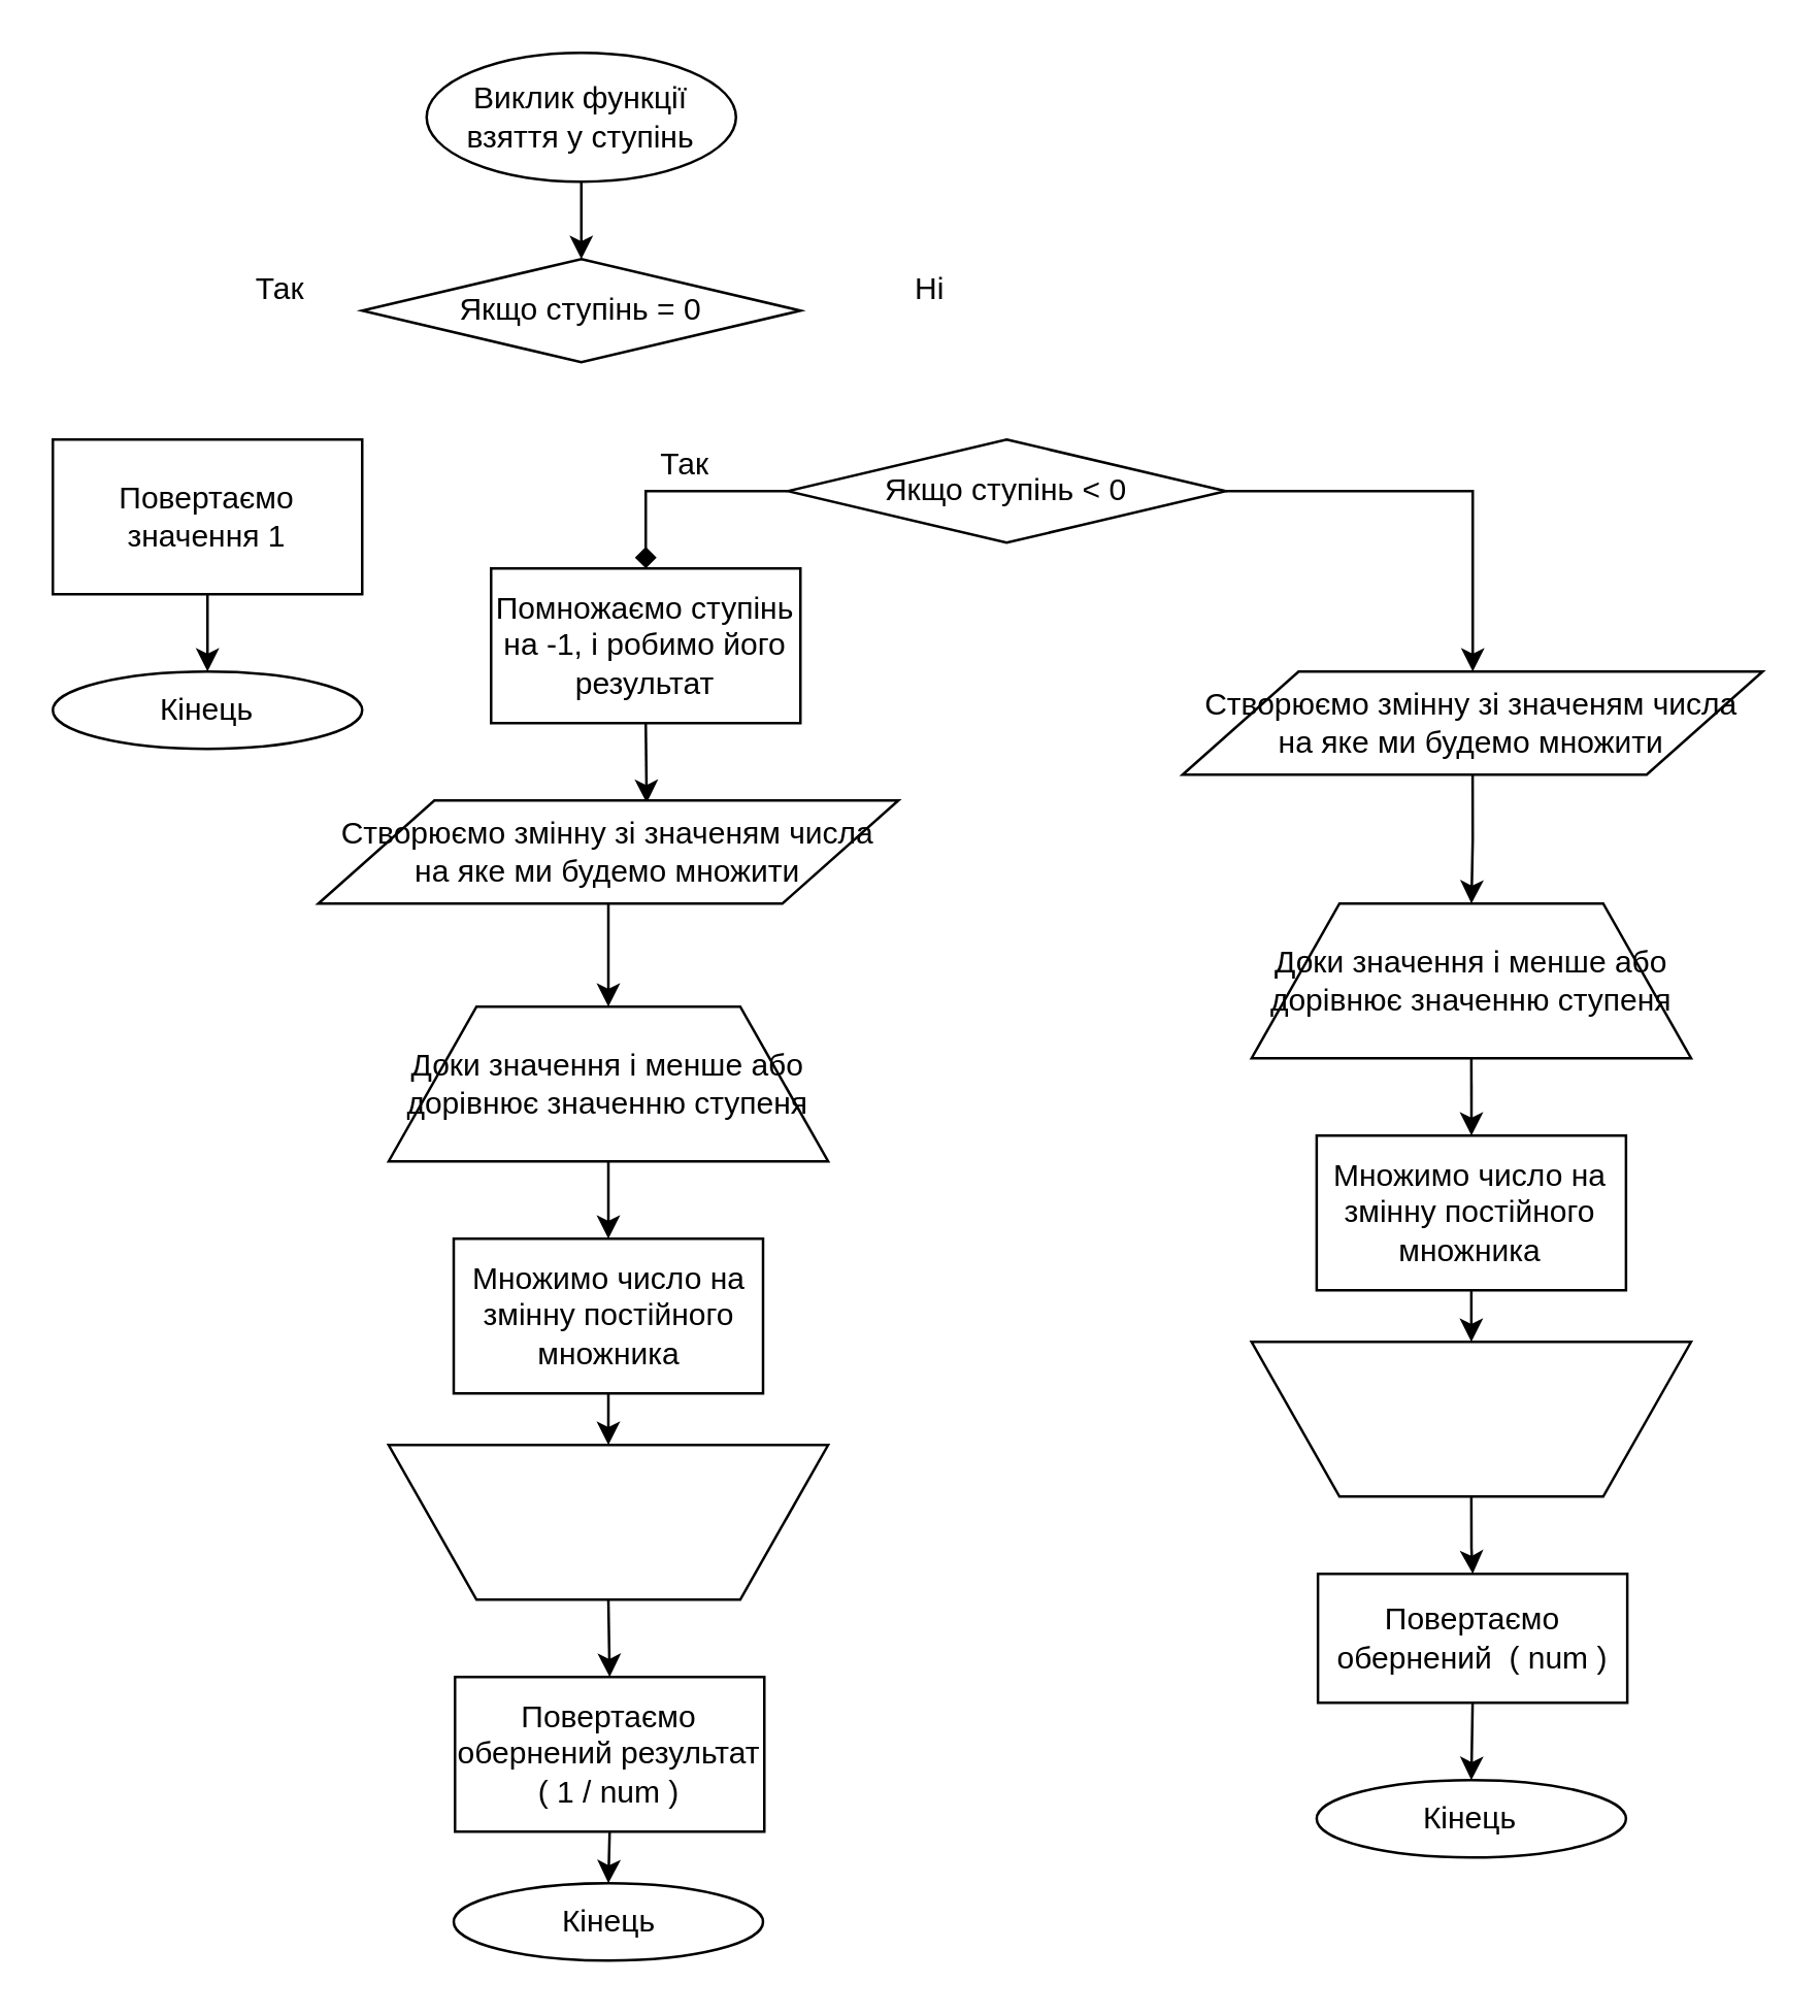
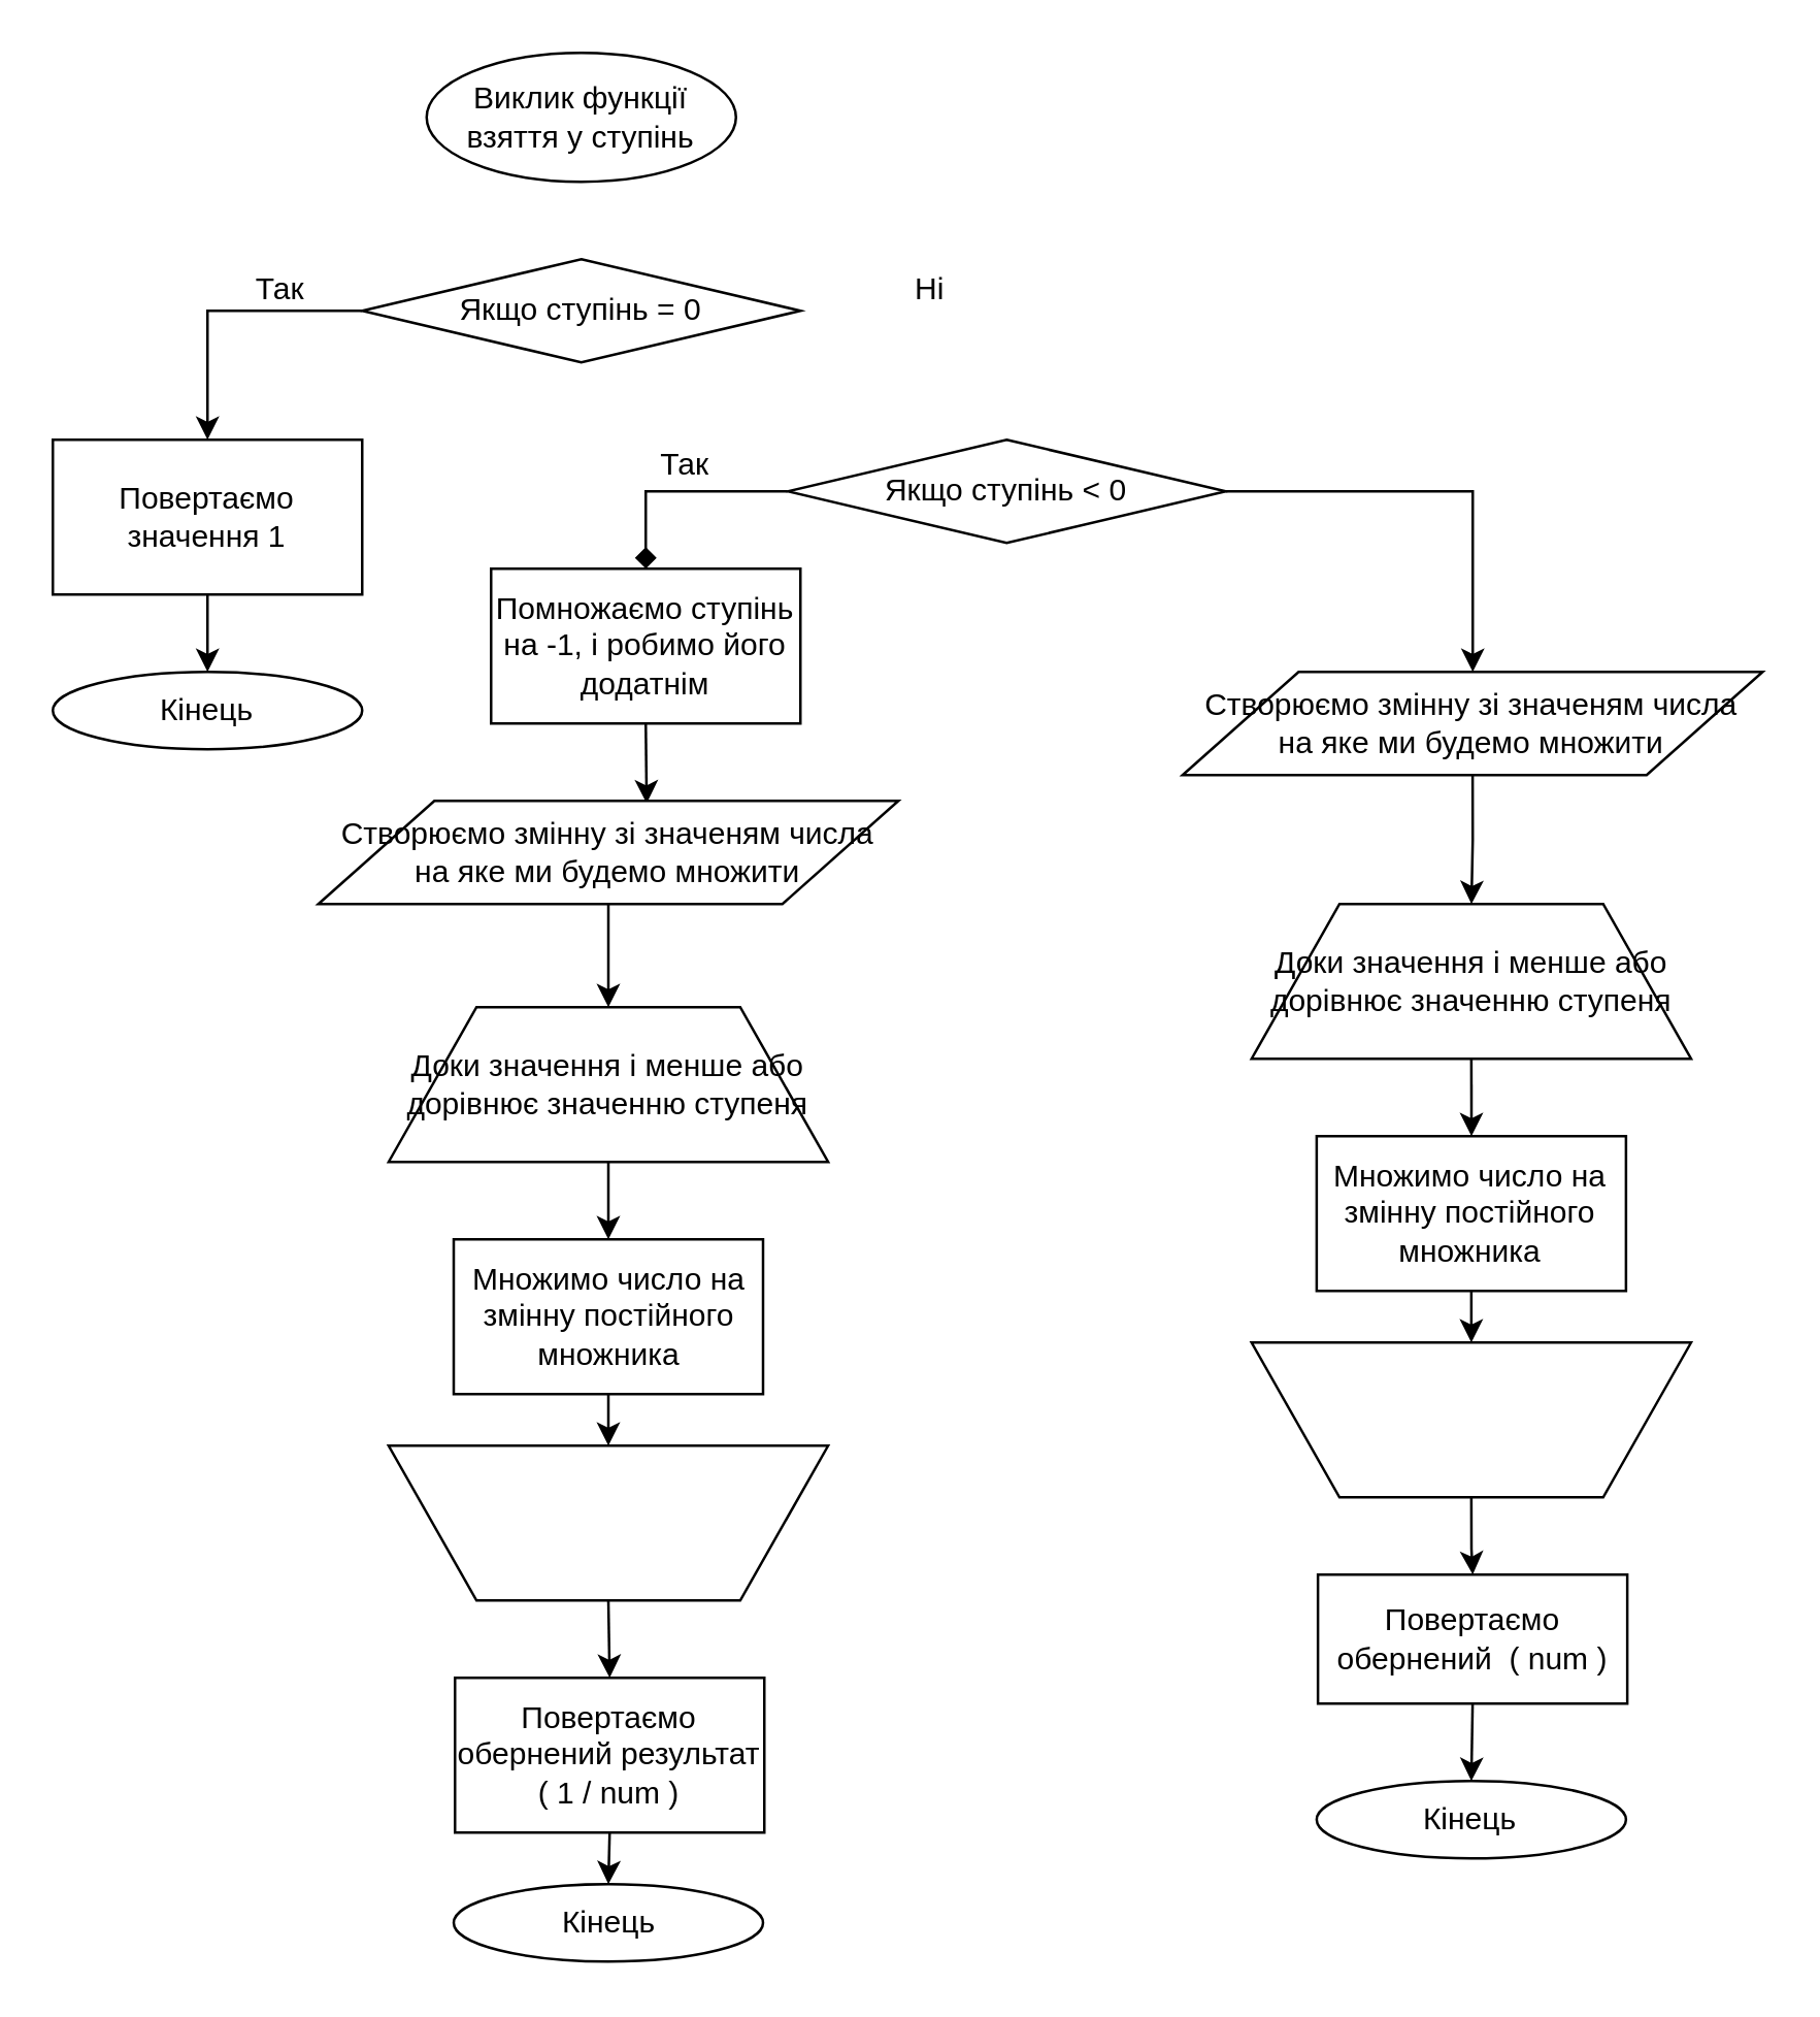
- <mxCell id="2" style="edgeStyle=orthogonalEdgeStyle;rounded=0;orthogonalLoop=1;jettySize=auto;html=1;exitX=0.5;exitY=1;exitDx=0;exitDy=0;entryX=0.5;entryY=0;entryDx=0;entryDy=0;" edge="1" parent="1" source="3" target="5"><mxGeometry relative="1" as="geometry" /></mxCell>
+ <mxCell id="4" style="edgeStyle=orthogonalEdgeStyle;rounded=0;orthogonalLoop=1;jettySize=auto;html=1;exitX=0;exitY=0.5;exitDx=0;exitDy=0;entryX=0.5;entryY=0;entryDx=0;entryDy=0;" edge="1" parent="1" source="5" target="7"><mxGeometry relative="1" as="geometry" /></mxCell>
- <mxCell id="15" value="Помножаємо ступінь на -1, і робимо його результат" style="rounded=0;whiteSpace=wrap;html=1;" vertex="1" parent="1"><mxGeometry x="190" y="220" width="120" height="60" as="geometry" /></mxCell>
+ <mxCell id="15" value="Помножаємо ступінь на -1, і робимо його додатнім" style="rounded=0;whiteSpace=wrap;html=1;" vertex="1" parent="1"><mxGeometry x="190" y="220" width="120" height="60" as="geometry" /></mxCell>
